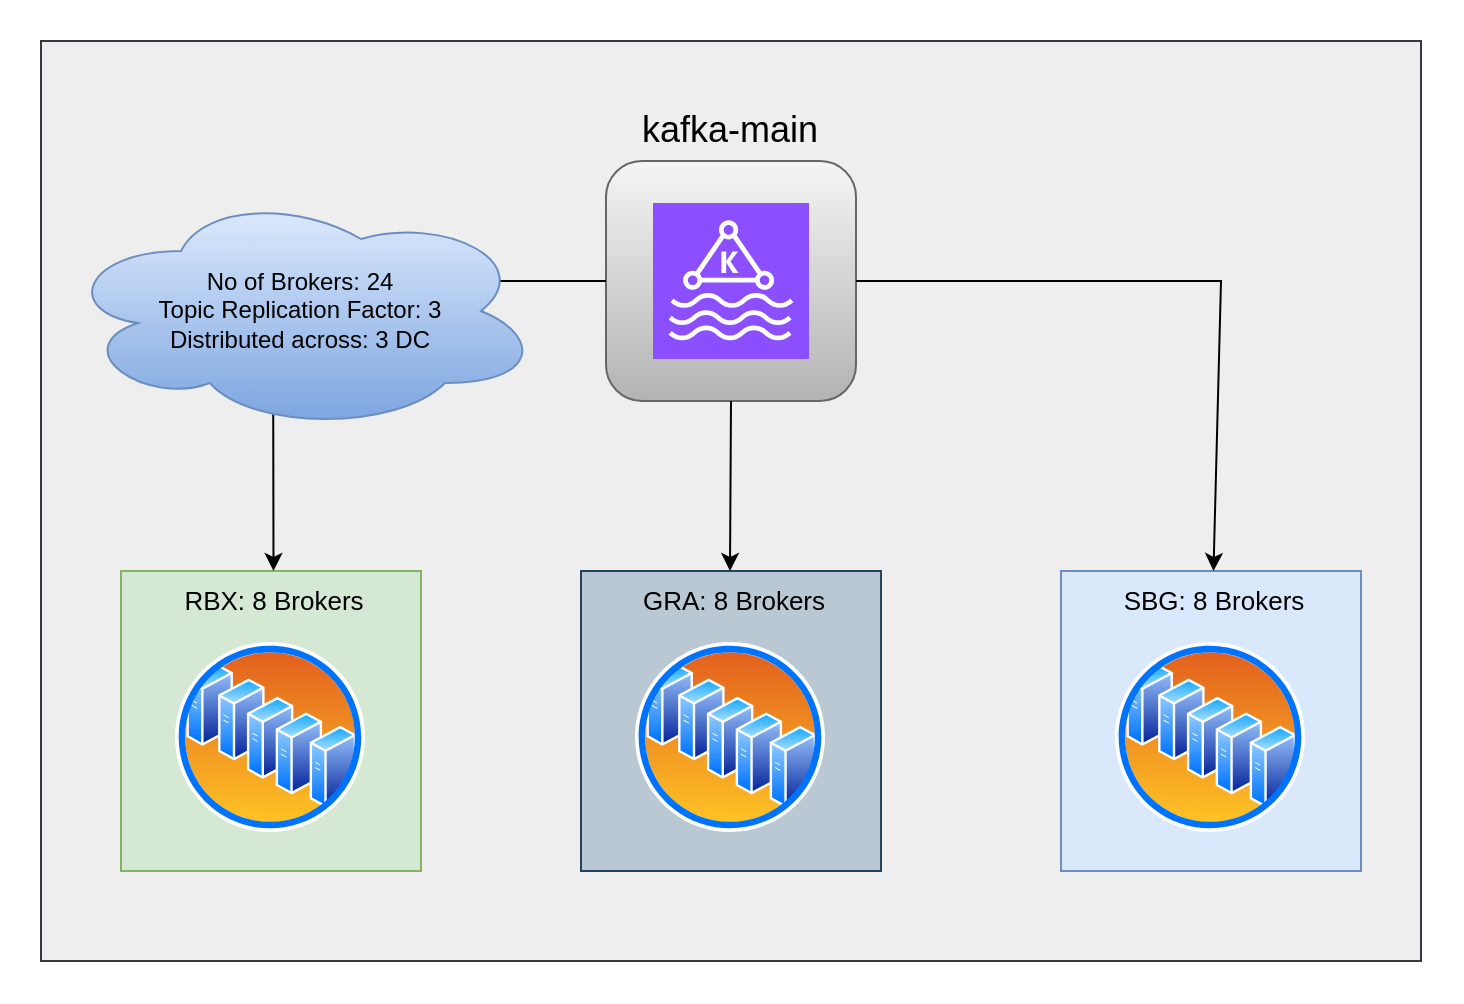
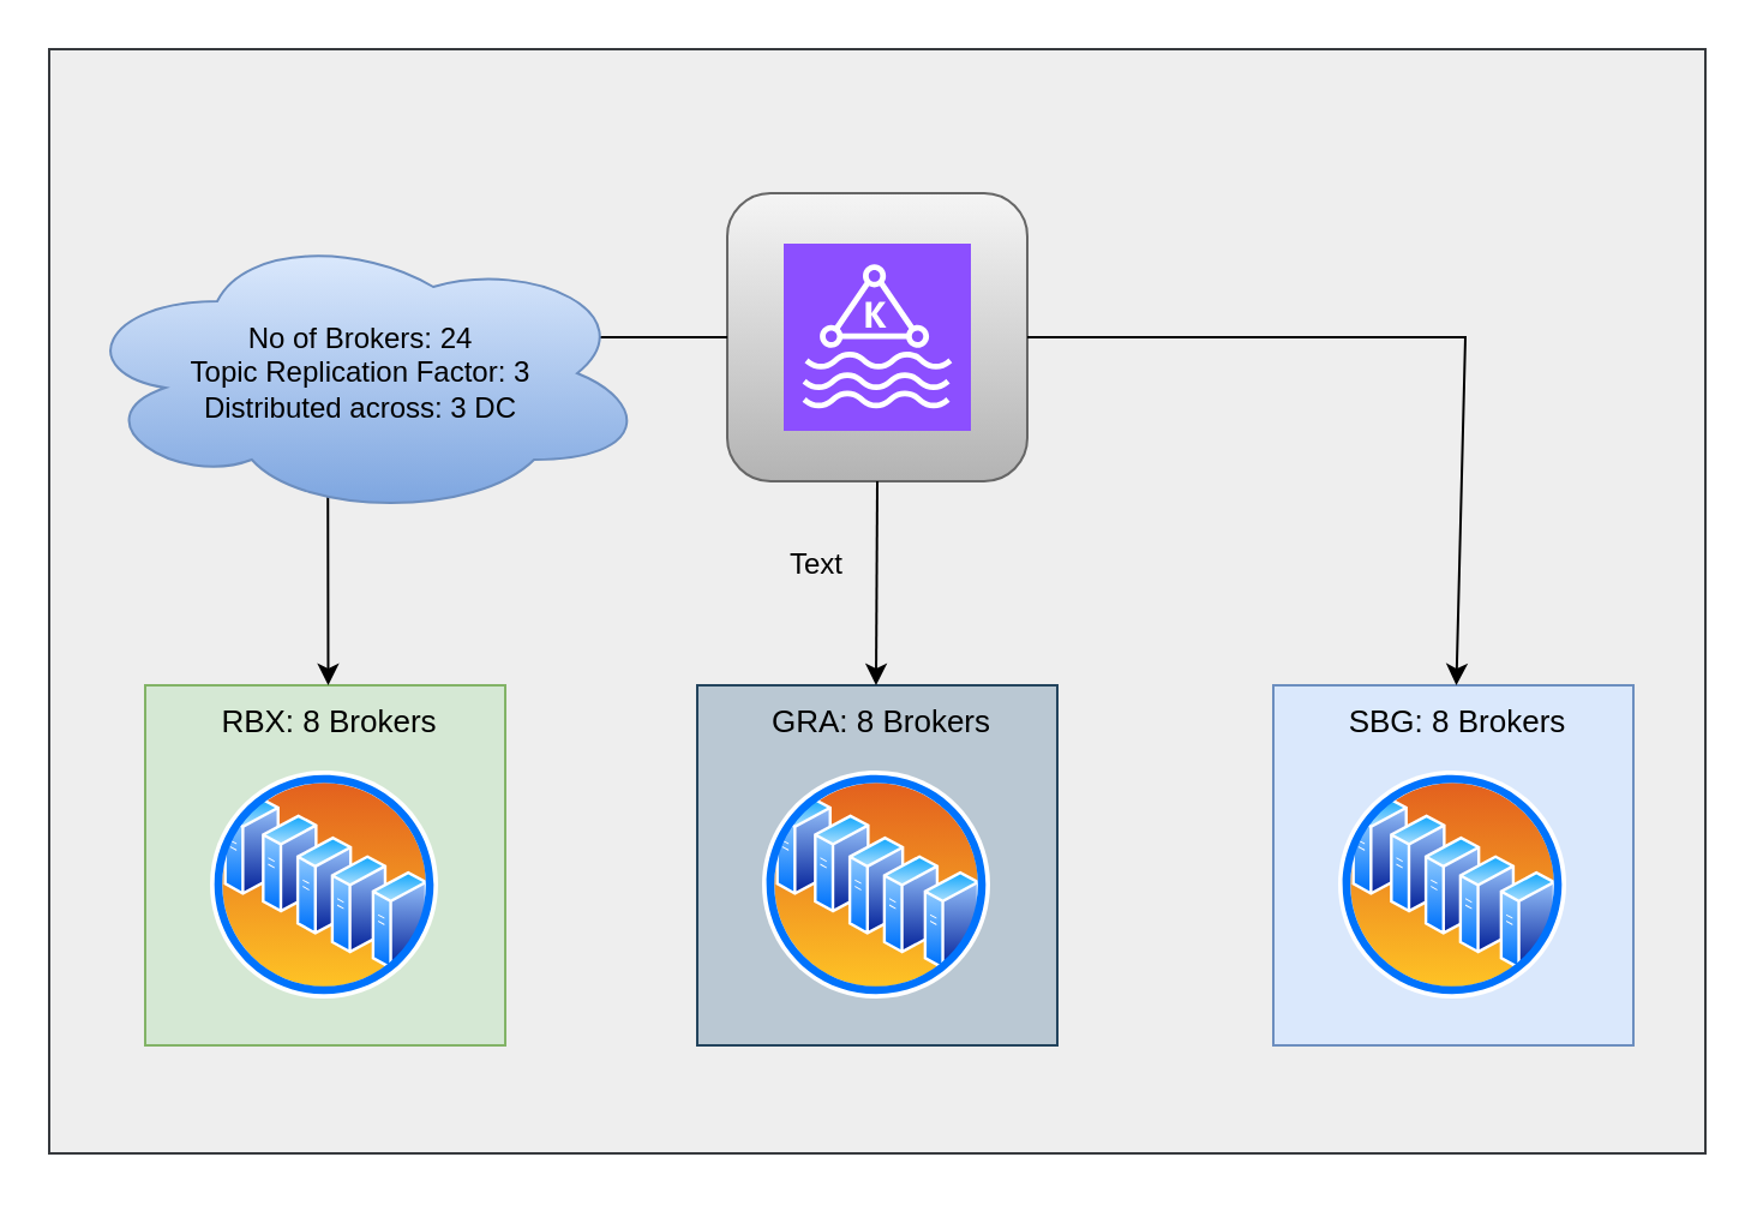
- <mxCell id="4" value="&lt;font style=&quot;font-size: 18px;&quot;&gt;kafka-main&lt;/font&gt;" style="text;html=1;align=center;verticalAlign=middle;whiteSpace=wrap;rounded=0;" vertex="1" parent="1"><mxGeometry x="305" y="50" width="120" height="30" as="geometry" /></mxCell>
+ <mxCell id="19" value="Text" style="text;html=1;align=center;verticalAlign=middle;whiteSpace=wrap;rounded=0;" vertex="1" parent="1"><mxGeometry x="310" y="220" width="60" height="30" as="geometry" /></mxCell>
